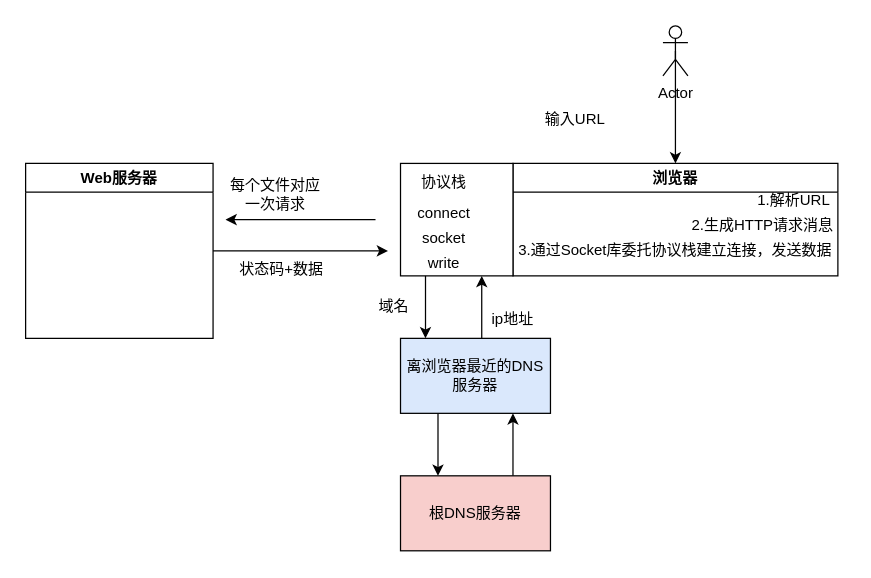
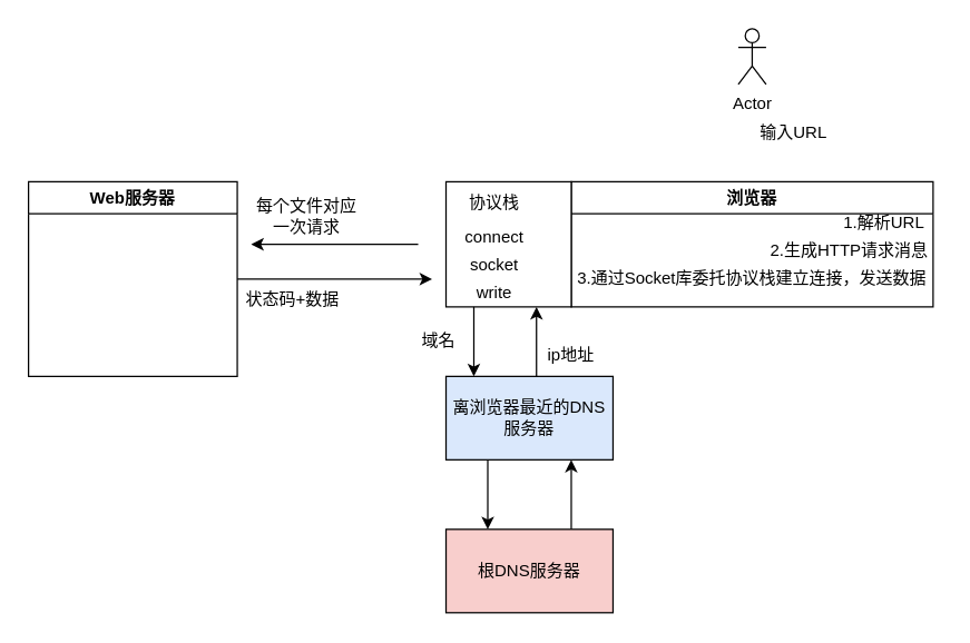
- <mxCell id="7" style="edgeStyle=orthogonalEdgeStyle;rounded=0;orthogonalLoop=1;jettySize=auto;html=1;exitX=0.5;exitY=0.5;exitDx=0;exitDy=0;exitPerimeter=0;entryX=0.5;entryY=0;entryDx=0;entryDy=0;" edge="1" parent="1" source="8" target="3"><mxGeometry relative="1" as="geometry" /></mxCell>
- <mxCell id="9" value="输入URL" style="text;html=1;strokeColor=none;fillColor=none;align=center;verticalAlign=middle;whiteSpace=wrap;rounded=0;" vertex="1" parent="1"><mxGeometry x="430" y="80" width="60" height="30" as="geometry" /></mxCell>
+ <mxCell id="9" value="输入URL" style="text;html=1;strokeColor=none;fillColor=none;align=center;verticalAlign=middle;whiteSpace=wrap;rounded=0;" vertex="1" parent="1"><mxGeometry x="540" y="80" width="60" height="30" as="geometry" /></mxCell>
- <mxCell id="13" value="状态码+数据" style="text;html=1;strokeColor=none;fillColor=none;align=center;verticalAlign=middle;whiteSpace=wrap;rounded=0;" vertex="1" parent="1"><mxGeometry x="185" y="200" width="80" height="30" as="geometry" /></mxCell>
+ <mxCell id="13" value="状态码+数据" style="text;html=1;strokeColor=none;fillColor=none;align=center;verticalAlign=middle;whiteSpace=wrap;rounded=0;" vertex="1" parent="1"><mxGeometry x="170" y="200" width="80" height="30" as="geometry" /></mxCell>
